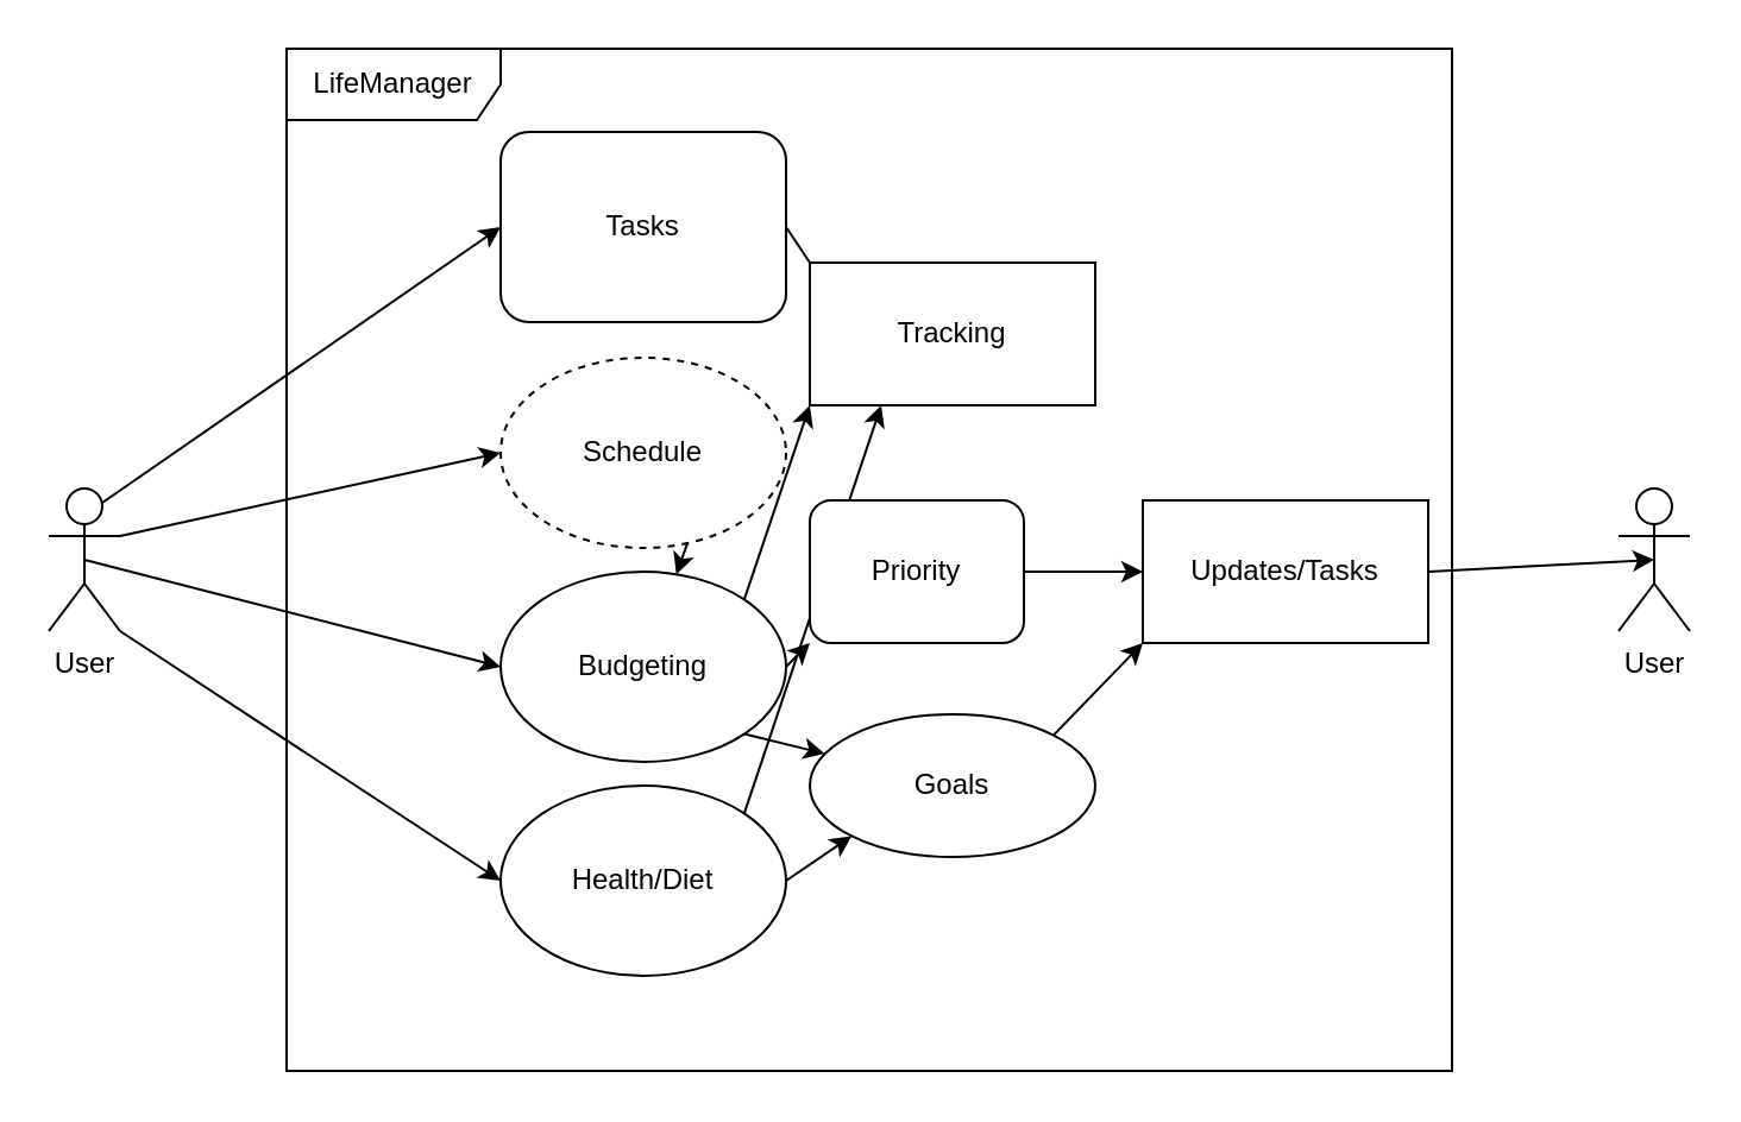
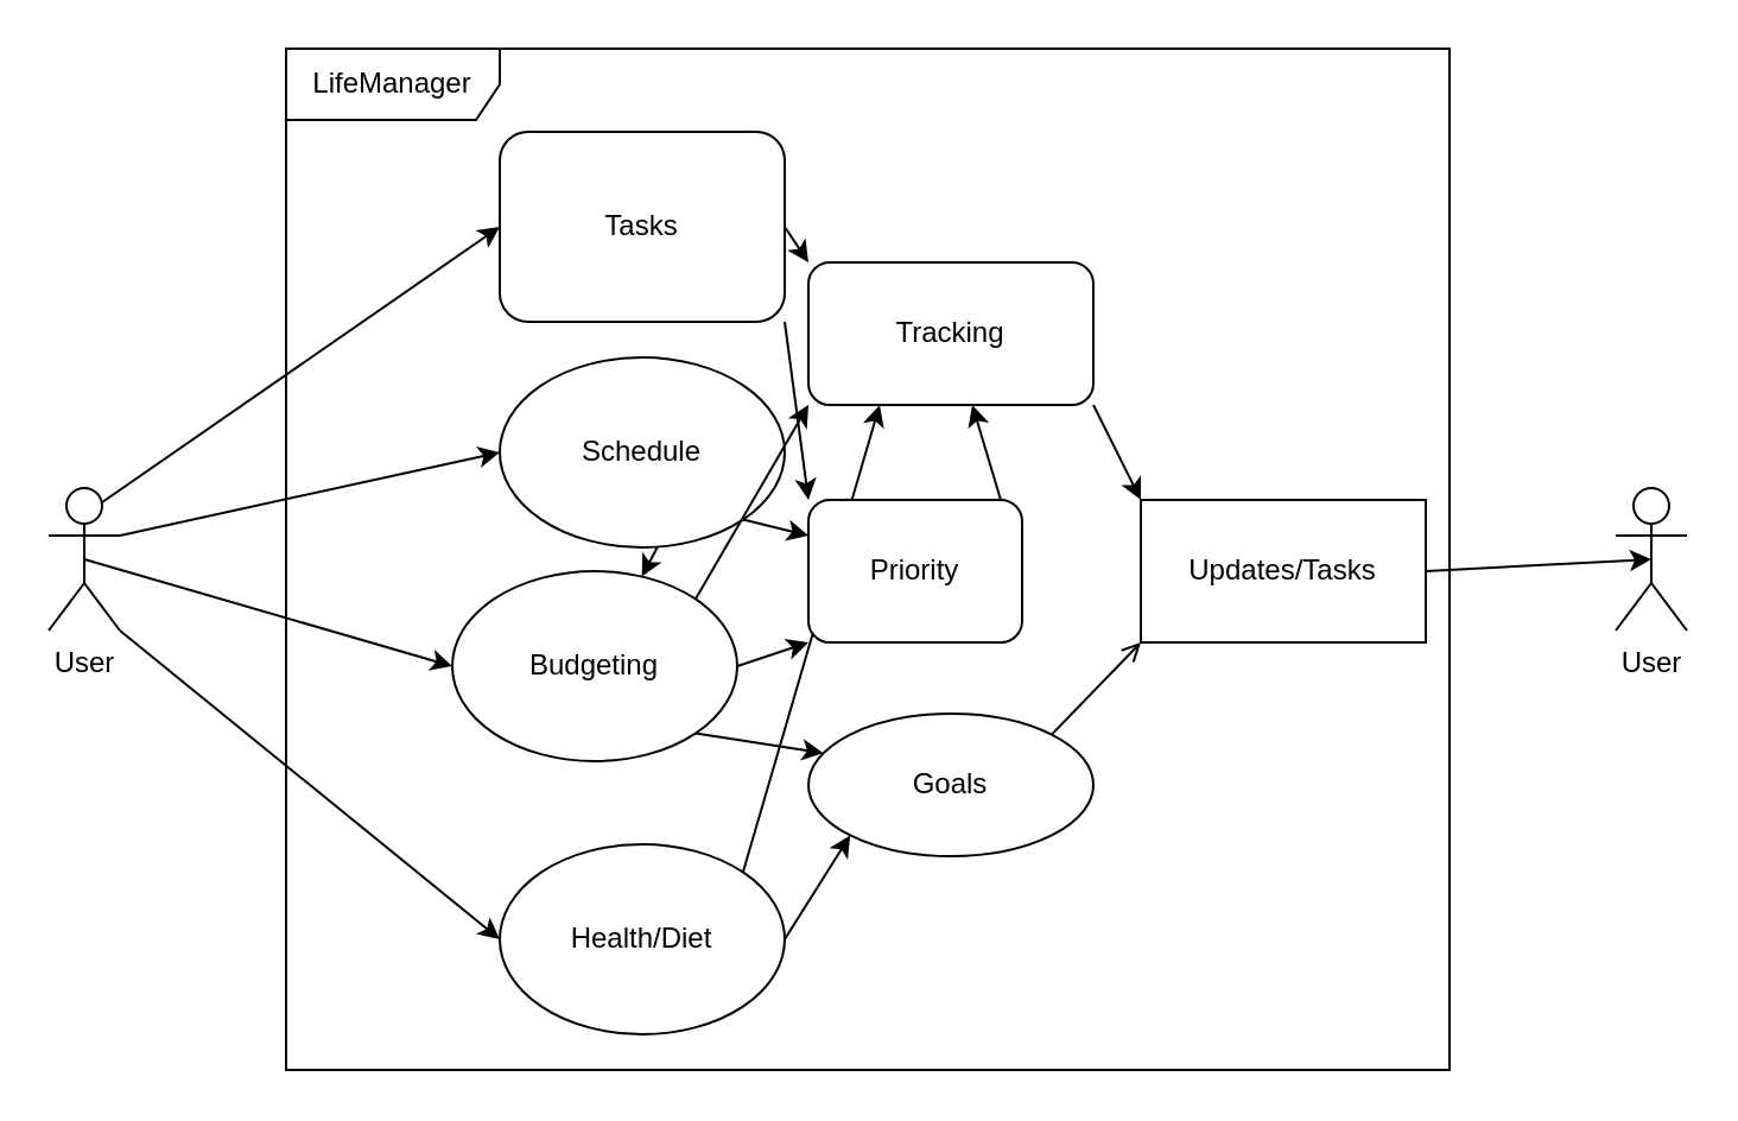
- <mxCell id="8" style="edgeStyle=none;rounded=0;orthogonalLoop=1;jettySize=auto;html=1;exitX=1;exitY=0.5;exitDx=0;exitDy=0;entryX=0;entryY=0;entryDx=0;entryDy=0;endArrow=none;" edge="1" parent="1" source="10" target="24"><mxGeometry relative="1" as="geometry" /></mxCell>
+ <mxCell id="8" style="edgeStyle=none;rounded=0;orthogonalLoop=1;jettySize=auto;html=1;exitX=1;exitY=0.5;exitDx=0;exitDy=0;entryX=0;entryY=0;entryDx=0;entryDy=0;" edge="1" parent="1" source="10" target="24"><mxGeometry relative="1" as="geometry" /></mxCell>
- <mxCell id="24" value="Tracking" style="whiteSpace=wrap;html=1;rounded=0;" vertex="1" parent="1"><mxGeometry x="340" y="110" width="120" height="60" as="geometry" /></mxCell>
+ <mxCell id="24" value="Tracking" style="rounded=1;whiteSpace=wrap;html=1;" vertex="1" parent="1"><mxGeometry x="340" y="110" width="120" height="60" as="geometry" /></mxCell>
+ <mxCell id="9" style="edgeStyle=none;rounded=0;orthogonalLoop=1;jettySize=auto;html=1;exitX=1;exitY=1;exitDx=0;exitDy=0;entryX=0;entryY=0;entryDx=0;entryDy=0;" edge="1" parent="1" source="10" target="26"><mxGeometry relative="1" as="geometry" /></mxCell>
+ <mxCell id="23" style="edgeStyle=none;rounded=0;orthogonalLoop=1;jettySize=auto;html=1;exitX=1;exitY=1;exitDx=0;exitDy=0;entryX=0;entryY=0;entryDx=0;entryDy=0;" edge="1" parent="1" source="24" target="28"><mxGeometry relative="1" as="geometry" /></mxCell>
- <mxCell id="13" value="Schedule" style="ellipse;whiteSpace=wrap;html=1;dashed=1;" vertex="1" parent="1"><mxGeometry x="210" y="150" width="120" height="80" as="geometry" /></mxCell>
+ <mxCell id="13" value="Schedule" style="ellipse;whiteSpace=wrap;html=1;" vertex="1" parent="1"><mxGeometry x="210" y="150" width="120" height="80" as="geometry" /></mxCell>
+ <mxCell id="12" style="edgeStyle=none;rounded=0;orthogonalLoop=1;jettySize=auto;html=1;exitX=1;exitY=1;exitDx=0;exitDy=0;entryX=0;entryY=0.25;entryDx=0;entryDy=0;" edge="1" parent="1" source="13" target="26"><mxGeometry relative="1" as="geometry" /></mxCell>
- <mxCell id="25" style="edgeStyle=none;rounded=0;orthogonalLoop=1;jettySize=auto;html=1;exitX=1;exitY=0.5;exitDx=0;exitDy=0;entryX=0;entryY=0.5;entryDx=0;entryDy=0;" edge="1" parent="1" source="26" target="28"><mxGeometry relative="1" as="geometry" /></mxCell>
+ <mxCell id="25" style="edgeStyle=none;rounded=0;orthogonalLoop=1;jettySize=auto;html=1;exitX=1;exitY=0.5;exitDx=0;exitDy=0;" edge="1" parent="1" source="26" target="24"><mxGeometry relative="1" as="geometry" /></mxCell>
- <mxCell id="21" style="edgeStyle=none;rounded=0;orthogonalLoop=1;jettySize=auto;html=1;exitX=1;exitY=0;exitDx=0;exitDy=0;entryX=0;entryY=1;entryDx=0;entryDy=0;" edge="1" parent="1" source="22" target="28"><mxGeometry relative="1" as="geometry" /></mxCell>
+ <mxCell id="21" style="edgeStyle=none;rounded=0;orthogonalLoop=1;jettySize=auto;html=1;exitX=1;exitY=0;exitDx=0;exitDy=0;entryX=0;entryY=1;entryDx=0;entryDy=0;endArrow=open;" edge="1" parent="1" source="22" target="28"><mxGeometry relative="1" as="geometry" /></mxCell>
- <mxCell id="17" value="Budgeting" style="ellipse;whiteSpace=wrap;html=1;" vertex="1" parent="1"><mxGeometry x="210" y="240" width="120" height="80" as="geometry" /></mxCell>
+ <mxCell id="17" value="Budgeting" style="ellipse;whiteSpace=wrap;html=1;" vertex="1" parent="1"><mxGeometry x="190" y="240" width="120" height="80" as="geometry" /></mxCell>
- <mxCell id="20" value="Health/Diet" style="ellipse;whiteSpace=wrap;html=1;" vertex="1" parent="1"><mxGeometry x="210" y="330" width="120" height="80" as="geometry" /></mxCell>
+ <mxCell id="20" value="Health/Diet" style="ellipse;whiteSpace=wrap;html=1;" vertex="1" parent="1"><mxGeometry x="210" y="355" width="120" height="80" as="geometry" /></mxCell>
